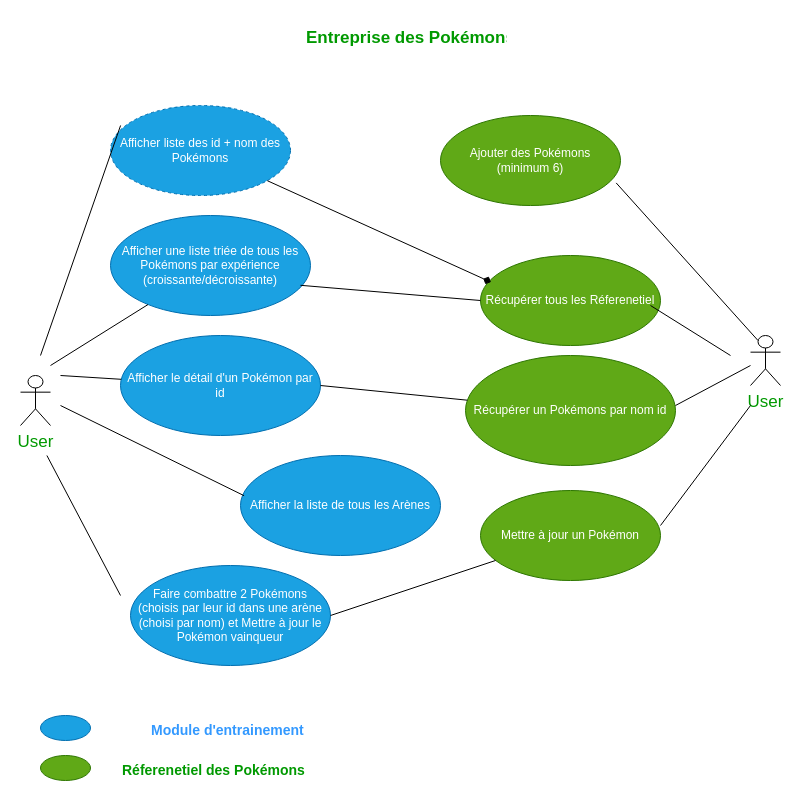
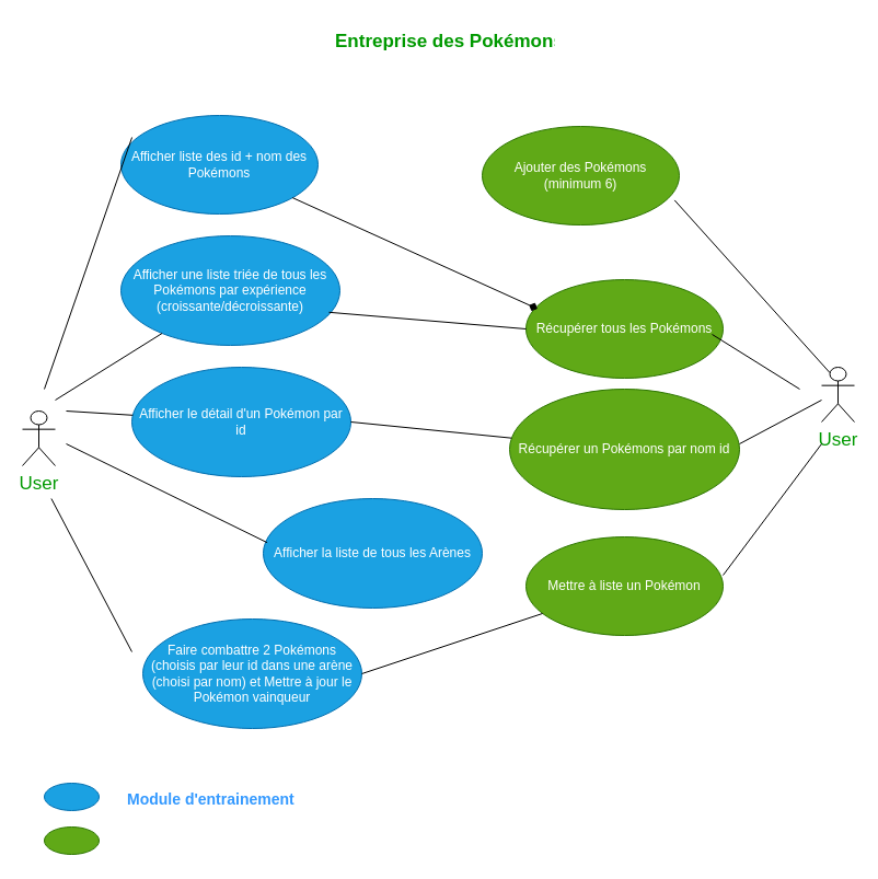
- <mxCell id="2" value="Afficher liste des id + nom des Pokémons" style="ellipse;whiteSpace=wrap;html=1;fillColor=#1ba1e2;strokeColor=#006EAF;fontColor=#ffffff;flipV=1;dashed=1;" parent="1" vertex="1"><mxGeometry x="110" y="105" width="180" height="90" as="geometry" /></mxCell>
+ <mxCell id="2" value="Afficher liste des id + nom des Pokémons" style="ellipse;whiteSpace=wrap;html=1;fillColor=#1ba1e2;strokeColor=#006EAF;fontColor=#ffffff;flipV=1;" parent="1" vertex="1"><mxGeometry x="110" y="105" width="180" height="90" as="geometry" /></mxCell>
- <mxCell id="8" value="Récupérer tous les Réferenetiel" style="ellipse;whiteSpace=wrap;html=1;fillColor=#60a917;strokeColor=#2D7600;fontColor=#ffffff;" parent="1" vertex="1"><mxGeometry x="480" y="255" width="180" height="90" as="geometry" /></mxCell>
+ <mxCell id="8" value="Récupérer tous les Pokémons" style="ellipse;whiteSpace=wrap;html=1;fillColor=#60a917;strokeColor=#2D7600;fontColor=#ffffff;" parent="1" vertex="1"><mxGeometry x="480" y="255" width="180" height="90" as="geometry" /></mxCell>
- <mxCell id="10" value="Mettre à jour un Pokémon" style="ellipse;whiteSpace=wrap;html=1;fillColor=#60a917;strokeColor=#2D7600;fontColor=#ffffff;" parent="1" vertex="1"><mxGeometry x="480" y="490" width="180" height="90" as="geometry" /></mxCell>
+ <mxCell id="10" value="Mettre à liste un Pokémon" style="ellipse;whiteSpace=wrap;html=1;fillColor=#60a917;strokeColor=#2D7600;fontColor=#ffffff;" parent="1" vertex="1"><mxGeometry x="480" y="490" width="180" height="90" as="geometry" /></mxCell>
- <mxCell id="12" value="Module d'entrainement" style="text;strokeColor=none;fillColor=none;align=left;verticalAlign=top;spacingLeft=4;spacingRight=4;overflow=hidden;rotatable=0;points=[[0,0.5],[1,0.5]];portConstraint=eastwest;fontStyle=1;fontColor=#3399FF;fontSize=14;" parent="1" vertex="1"><mxGeometry x="145" y="715" width="220" height="26" as="geometry" /></mxCell>
+ <mxCell id="12" value="Module d'entrainement" style="text;strokeColor=none;fillColor=none;align=left;verticalAlign=top;spacingLeft=4;spacingRight=4;overflow=hidden;rotatable=0;points=[[0,0.5],[1,0.5]];portConstraint=eastwest;fontStyle=1;fontColor=#3399FF;fontSize=14;" parent="1" vertex="1"><mxGeometry x="110" y="715" width="220" height="26" as="geometry" /></mxCell>
- <mxCell id="14" value="Réferenetiel des Pokémons" style="text;strokeColor=none;fillColor=none;align=left;verticalAlign=top;spacingLeft=4;spacingRight=4;overflow=hidden;rotatable=0;points=[[0,0.5],[1,0.5]];portConstraint=eastwest;fontStyle=1;fontColor=#009900;fontSize=14;" parent="1" vertex="1"><mxGeometry x="116" y="755" width="220" height="26" as="geometry" /></mxCell>
